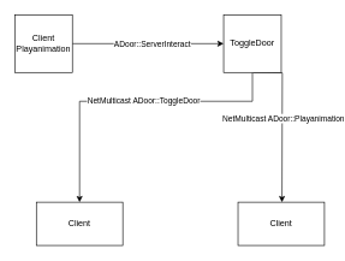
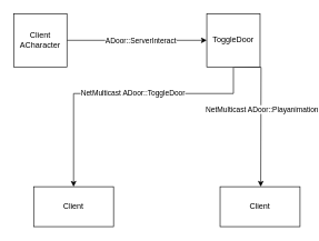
- <mxCell id="4" value="Client Playanimation" style="whiteSpace=wrap;html=1;aspect=fixed;" vertex="1" parent="1"><mxGeometry x="20" y="20" width="80" height="80" as="geometry" /></mxCell>
+ <mxCell id="4" value="Client ACharacter" style="whiteSpace=wrap;html=1;aspect=fixed;" vertex="1" parent="1"><mxGeometry x="20" y="20" width="80" height="80" as="geometry" /></mxCell>
